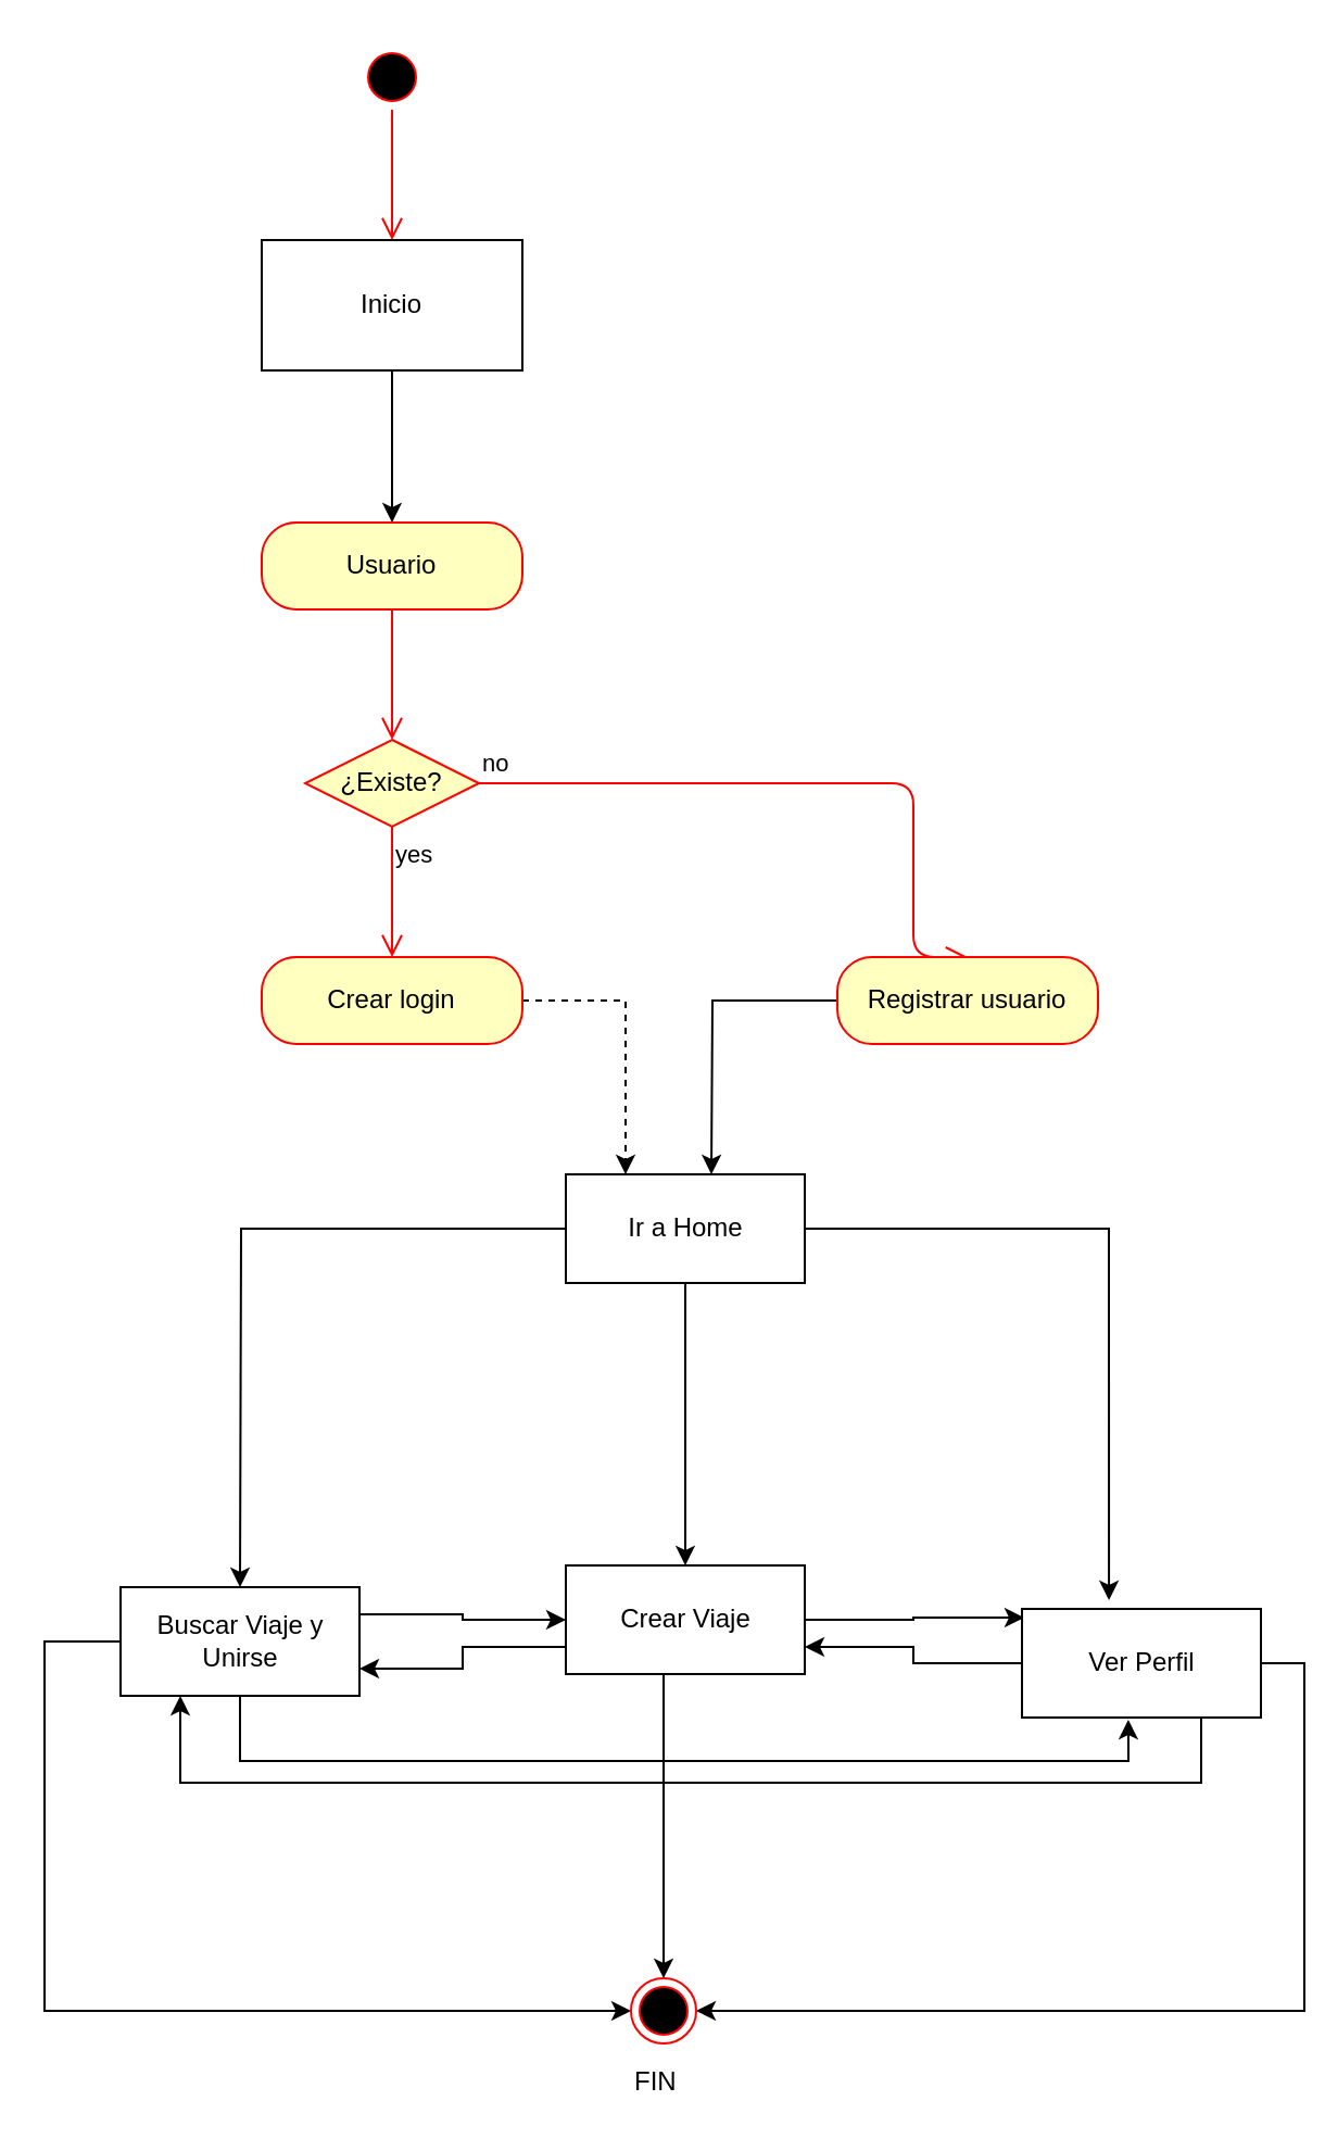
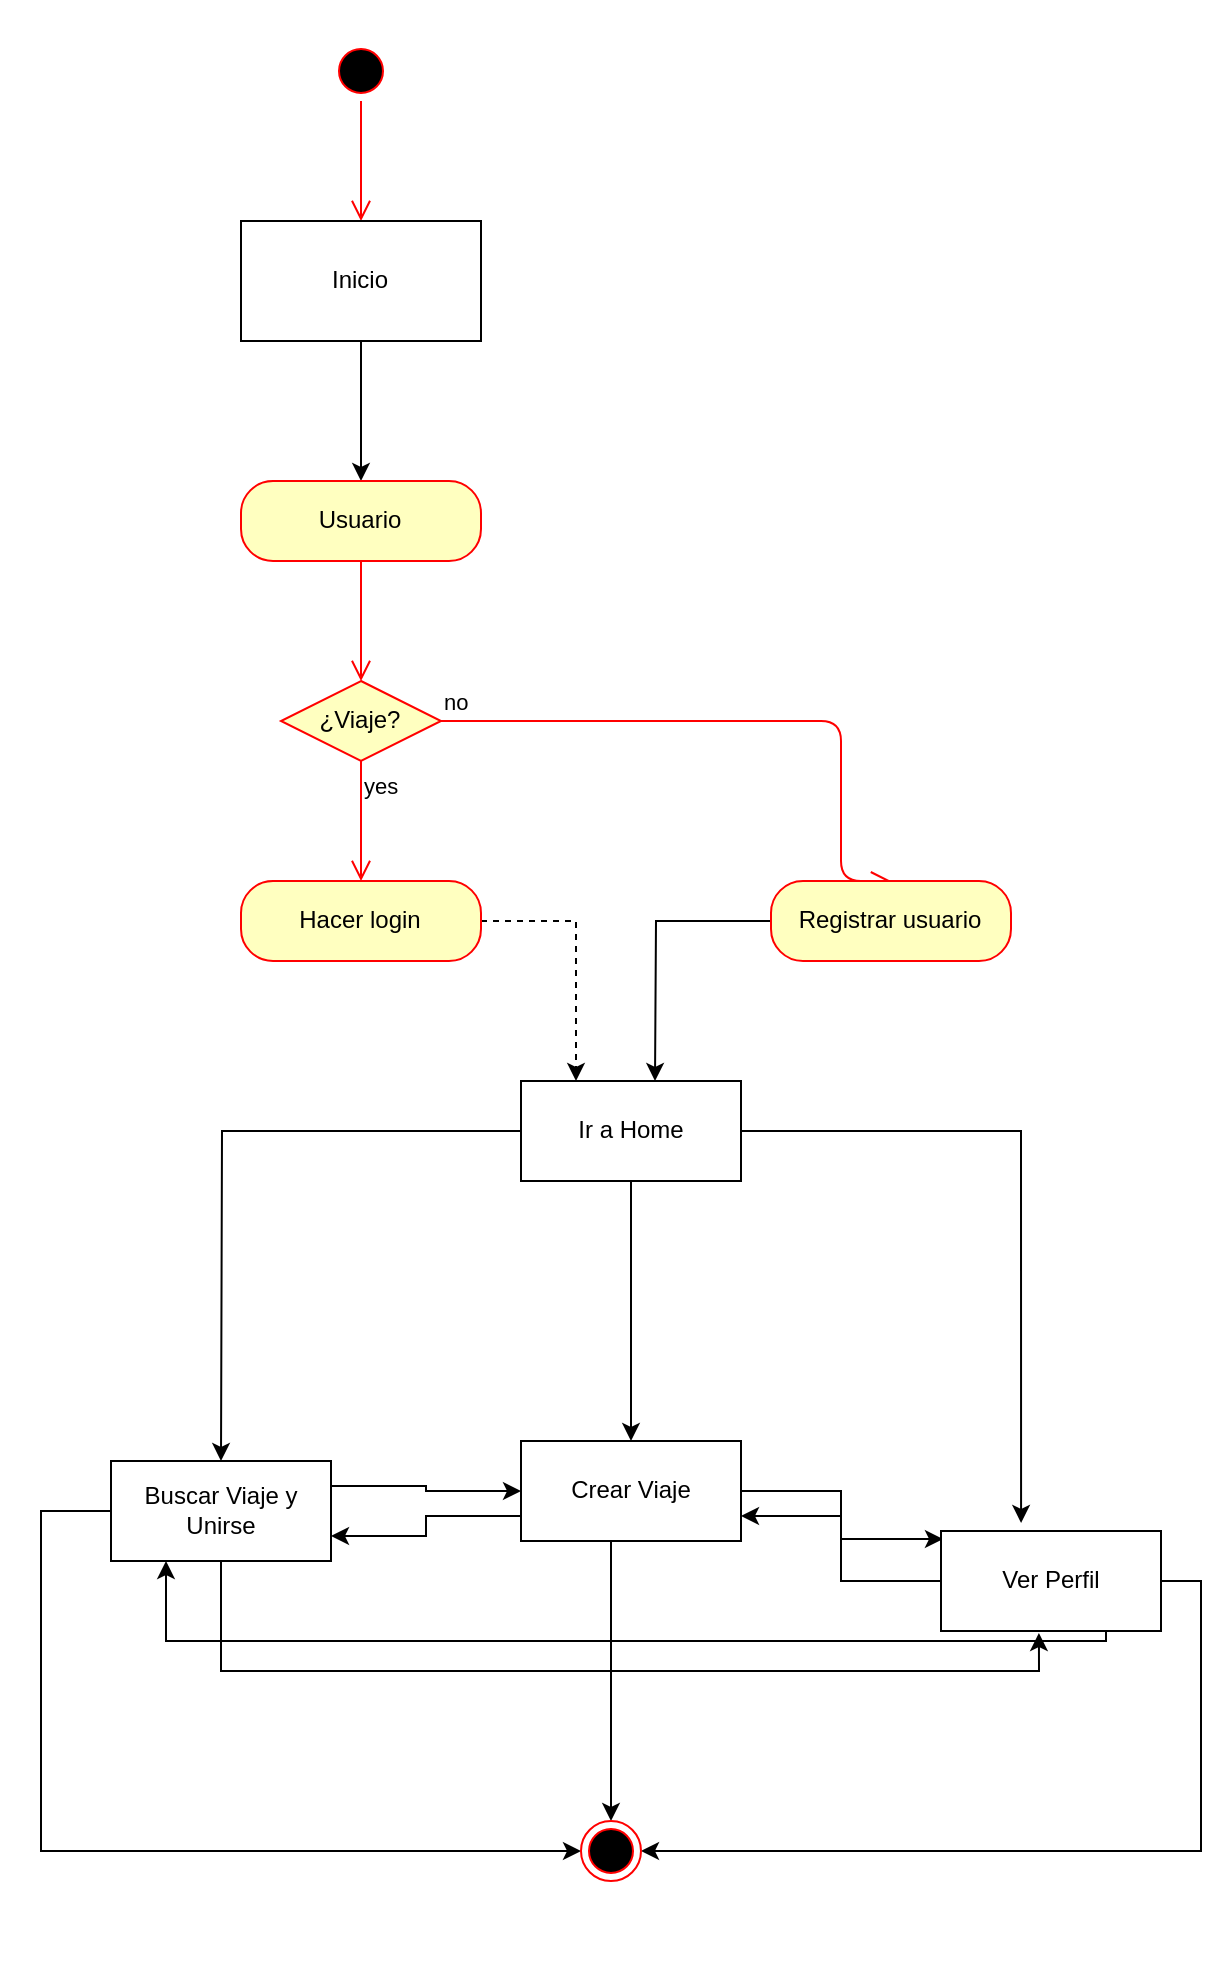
- <mxCell id="8" value="¿Existe?" style="rhombus;whiteSpace=wrap;html=1;fillColor=#ffffc0;strokeColor=#ff0000;" vertex="1" parent="1"><mxGeometry x="140" y="340" width="80" height="40" as="geometry" /></mxCell>
+ <mxCell id="8" value="¿Viaje?" style="rhombus;whiteSpace=wrap;html=1;fillColor=#ffffc0;strokeColor=#ff0000;" vertex="1" parent="1"><mxGeometry x="140" y="340" width="80" height="40" as="geometry" /></mxCell>
- <mxCell id="14" value="Crear login" style="rounded=1;whiteSpace=wrap;html=1;arcSize=40;fontColor=#000000;fillColor=#ffffc0;strokeColor=#ff0000;" vertex="1" parent="1"><mxGeometry x="120" y="440" width="120" height="40" as="geometry" /></mxCell>
+ <mxCell id="14" value="Hacer login" style="rounded=1;whiteSpace=wrap;html=1;arcSize=40;fontColor=#000000;fillColor=#ffffc0;strokeColor=#ff0000;" vertex="1" parent="1"><mxGeometry x="120" y="440" width="120" height="40" as="geometry" /></mxCell>
- <mxCell id="30" value="Ver Perfil" style="html=1;" vertex="1" parent="1"><mxGeometry x="470" y="740" width="110" height="50" as="geometry" /></mxCell>
+ <mxCell id="30" value="Ver Perfil" style="html=1;" vertex="1" parent="1"><mxGeometry x="470" y="765" width="110" height="50" as="geometry" /></mxCell>
- <mxCell id="32" value="FIN" style="text;html=1;resizable=0;points=[];autosize=1;align=left;verticalAlign=top;spacingTop=-4;" vertex="1" parent="1"><mxGeometry x="290" y="948" width="30" height="20" as="geometry" /></mxCell>
